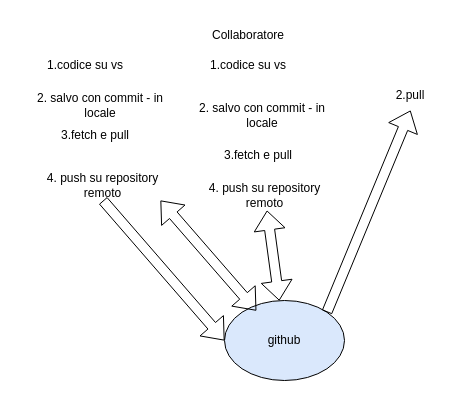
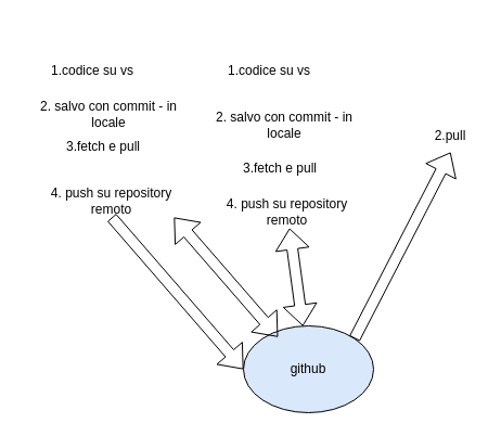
- <mxCell id="14" value="Collaboratore" style="text;html=1;strokeColor=none;fillColor=none;align=center;verticalAlign=middle;whiteSpace=wrap;rounded=0;" vertex="1" parent="1"><mxGeometry x="218" y="20" width="60" height="30" as="geometry" /></mxCell>
- <mxCell id="8" value="2.pull" style="text;html=1;strokeColor=none;fillColor=none;align=center;verticalAlign=middle;whiteSpace=wrap;rounded=0;" vertex="1" parent="1"><mxGeometry x="380" y="80" width="60" height="30" as="geometry" /></mxCell>
+ <mxCell id="8" value="2.pull" style="text;html=1;strokeColor=none;fillColor=none;align=center;verticalAlign=middle;whiteSpace=wrap;rounded=0;" vertex="1" parent="1"><mxGeometry x="385" y="110" width="60" height="30" as="geometry" /></mxCell>
